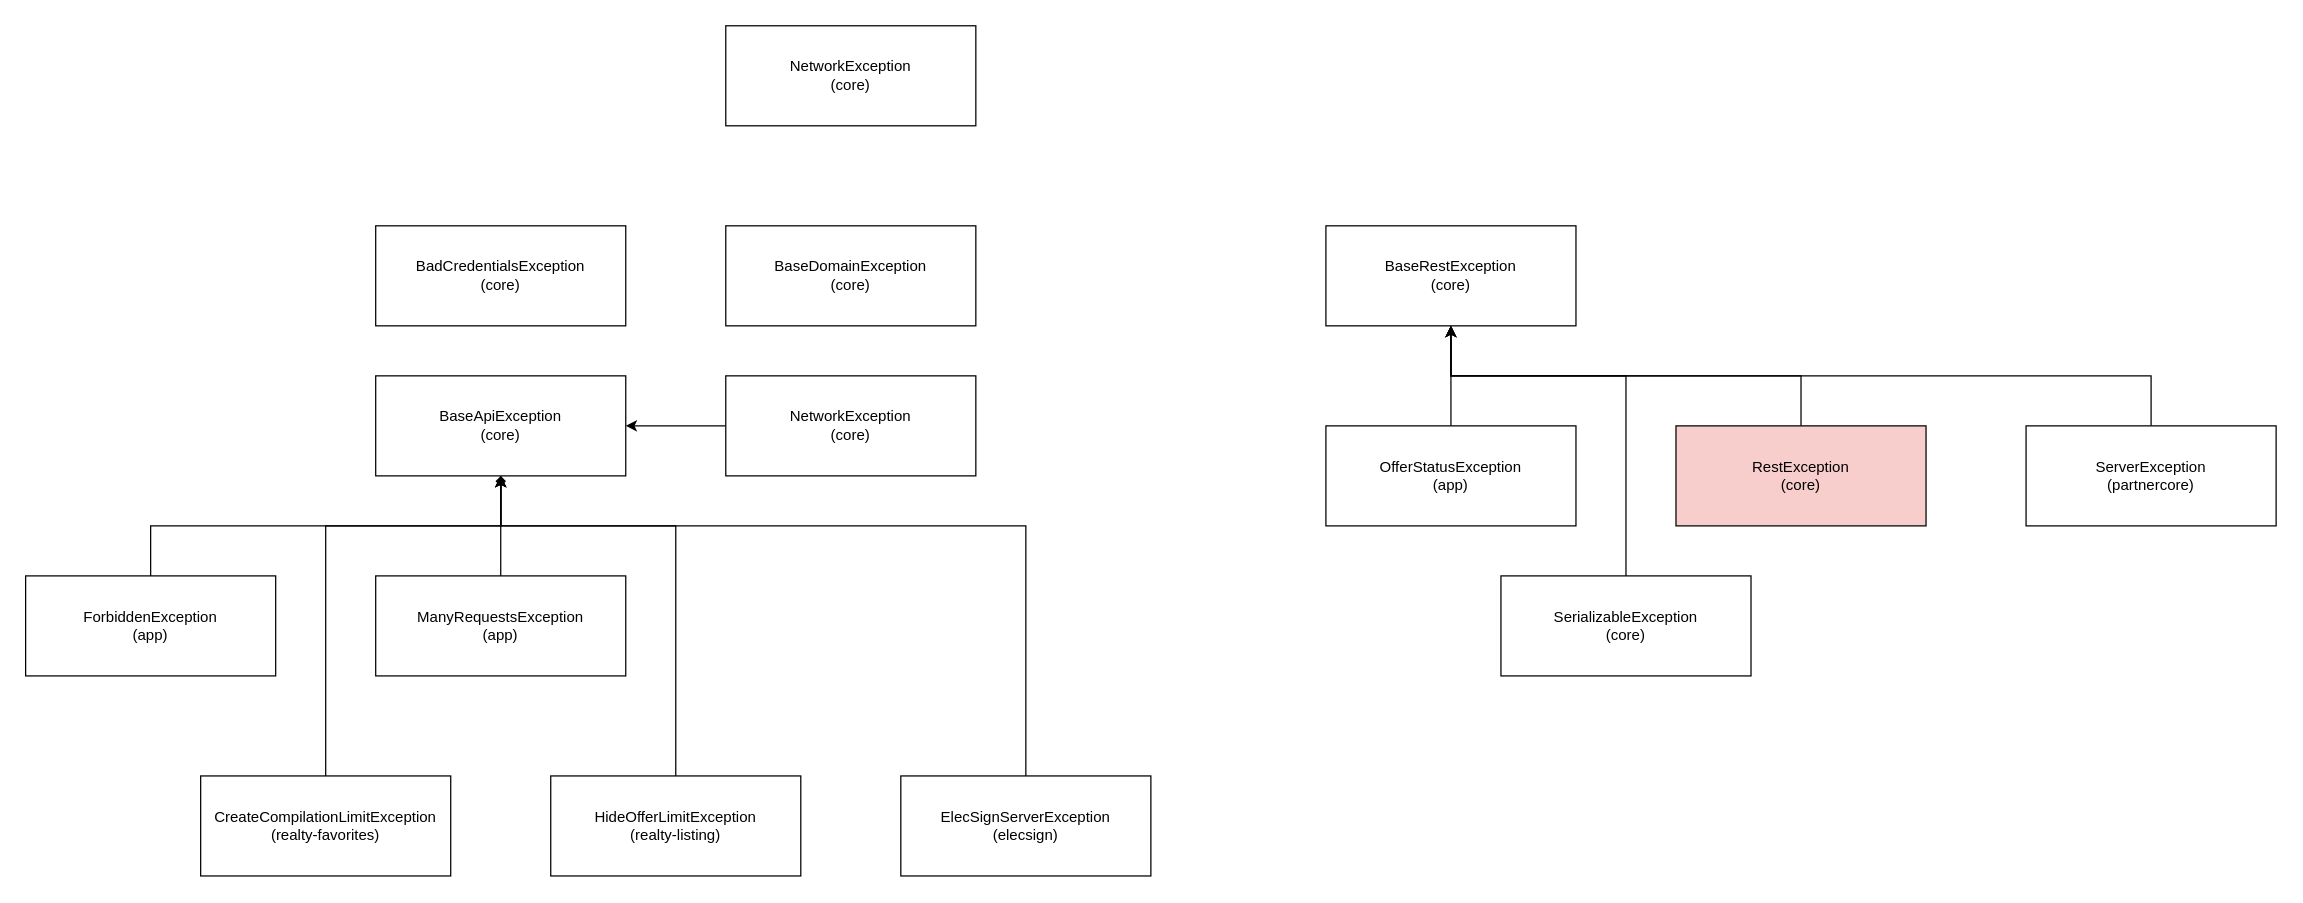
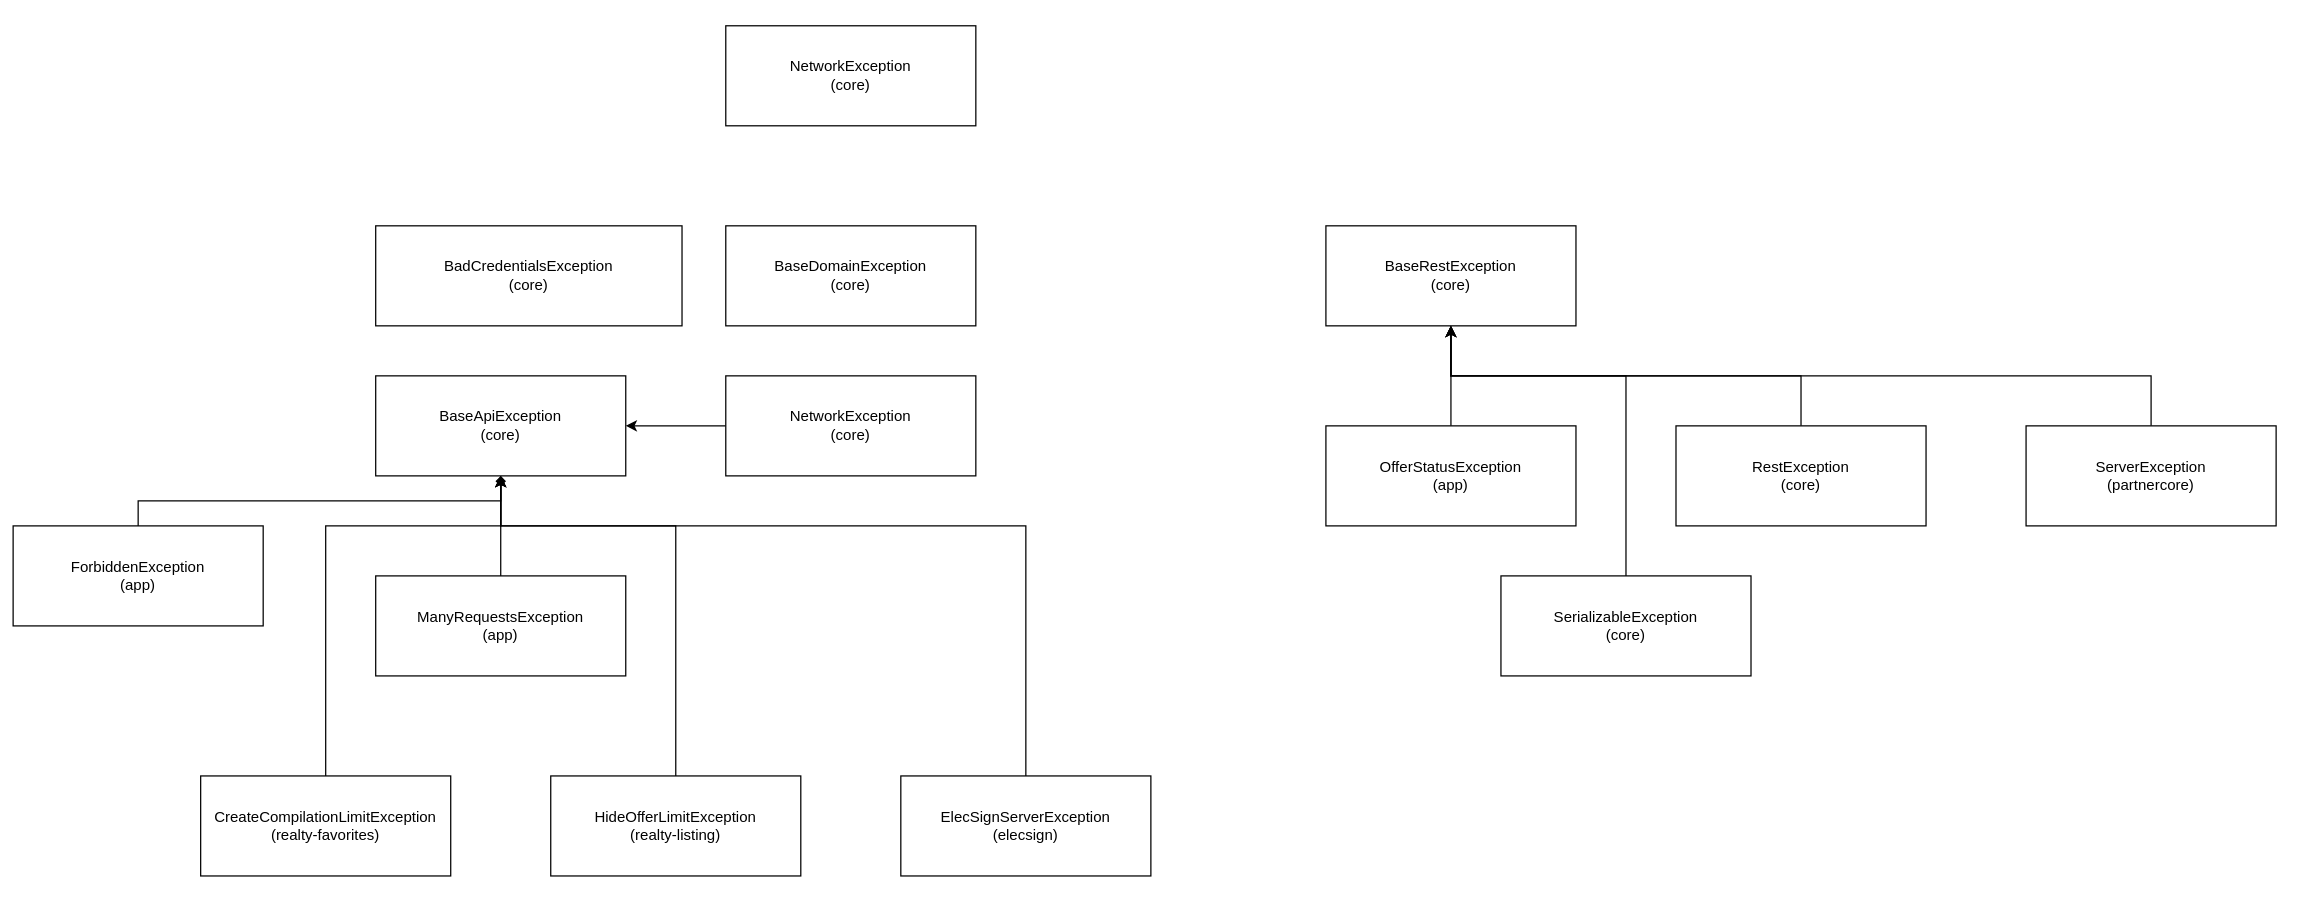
- <mxCell id="15" value="BadCredentialsException&lt;br&gt;(core)" style="rounded=0;whiteSpace=wrap;html=1;" vertex="1" parent="1"><mxGeometry x="300" y="180" width="200" height="80" as="geometry" /></mxCell>
+ <mxCell id="15" value="BadCredentialsException&lt;br&gt;(core)" style="rounded=0;whiteSpace=wrap;html=1;" vertex="1" parent="1"><mxGeometry x="300" y="180" width="245" height="80" as="geometry" /></mxCell>
- <mxCell id="21" value="RestException&lt;br&gt;(core)" style="rounded=0;whiteSpace=wrap;html=1;fillColor=#f8cecc;" vertex="1" parent="1"><mxGeometry x="1340" y="340" width="200" height="80" as="geometry" /></mxCell>
+ <mxCell id="21" value="RestException&lt;br&gt;(core)" style="rounded=0;whiteSpace=wrap;html=1;" vertex="1" parent="1"><mxGeometry x="1340" y="340" width="200" height="80" as="geometry" /></mxCell>
- <mxCell id="8" value="ForbiddenException&lt;br&gt;(app)" style="rounded=0;whiteSpace=wrap;html=1;" vertex="1" parent="1"><mxGeometry y="460" width="200" height="80" as="geometry" x="20" /></mxCell>
+ <mxCell id="8" value="ForbiddenException&lt;br&gt;(app)" style="rounded=0;whiteSpace=wrap;html=1;" vertex="1" parent="1"><mxGeometry x="10" y="420" width="200" height="80" as="geometry" /></mxCell>
